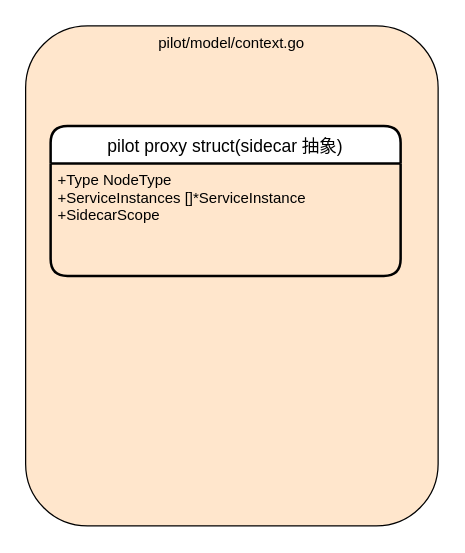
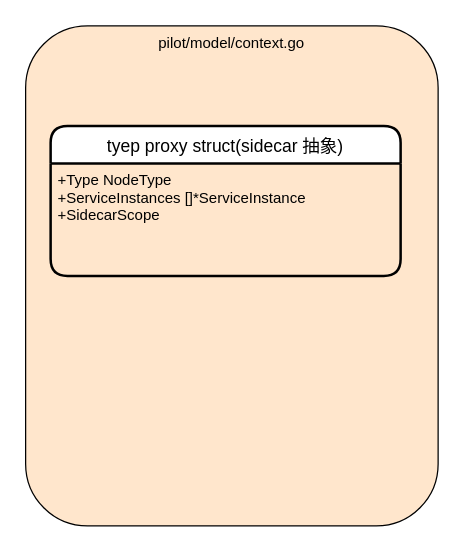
- <mxCell id="3" value="pilot proxy struct(sidecar 抽象)" style="swimlane;childLayout=stackLayout;horizontal=1;startSize=30;horizontalStack=0;rounded=1;fontSize=14;fontStyle=0;strokeWidth=2;resizeParent=0;resizeLast=1;shadow=0;dashed=0;align=center;" vertex="1" parent="1"><mxGeometry x="40" y="100" width="280" height="120" as="geometry" /></mxCell>
+ <mxCell id="3" value="tyep proxy struct(sidecar 抽象)" style="swimlane;childLayout=stackLayout;horizontal=1;startSize=30;horizontalStack=0;rounded=1;fontSize=14;fontStyle=0;strokeWidth=2;resizeParent=0;resizeLast=1;shadow=0;dashed=0;align=center;" vertex="1" parent="1"><mxGeometry x="40" y="100" width="280" height="120" as="geometry" /></mxCell>
